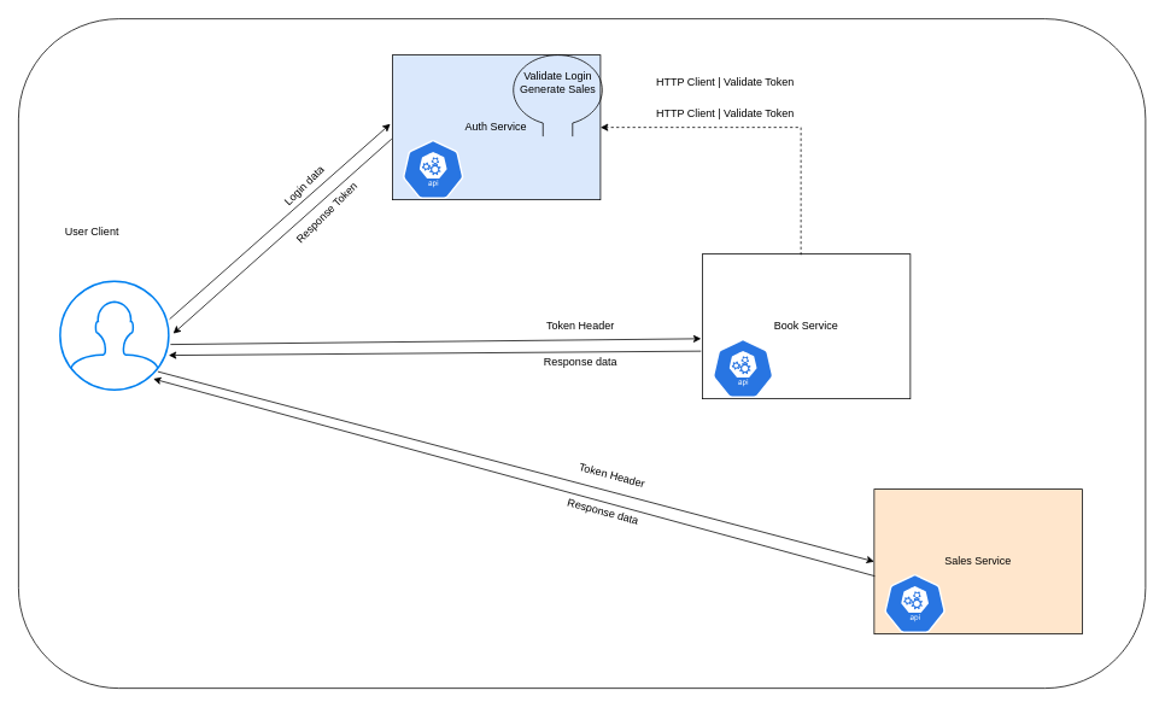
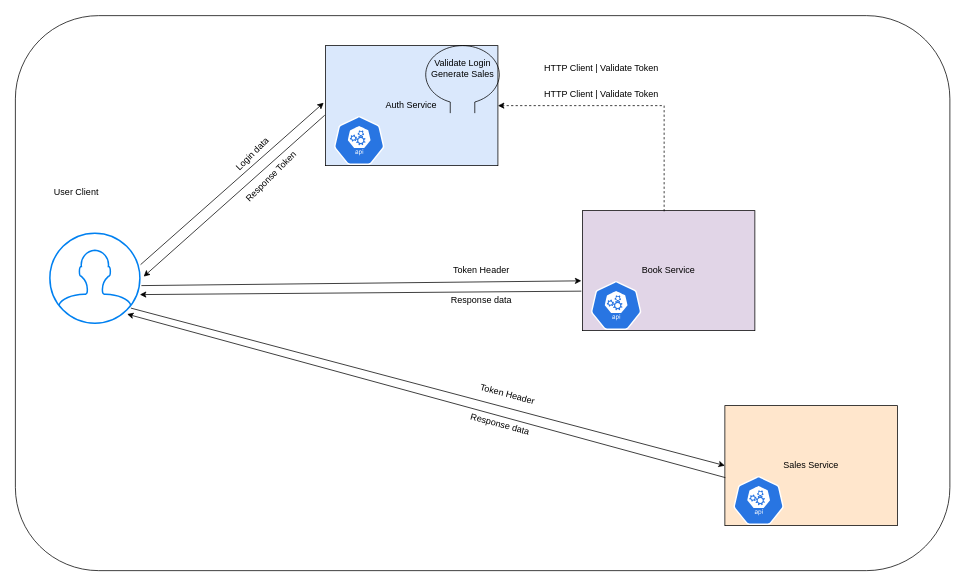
- <mxCell id="9" value="Book Service" style="rounded=0;whiteSpace=wrap;html=1;" parent="1" vertex="1"><mxGeometry x="776" y="280" width="230" height="160" as="geometry" /></mxCell>
+ <mxCell id="9" value="Book Service" style="rounded=0;whiteSpace=wrap;html=1;fillColor=#e1d5e7;" parent="1" vertex="1"><mxGeometry x="776" y="280" width="230" height="160" as="geometry" /></mxCell>
